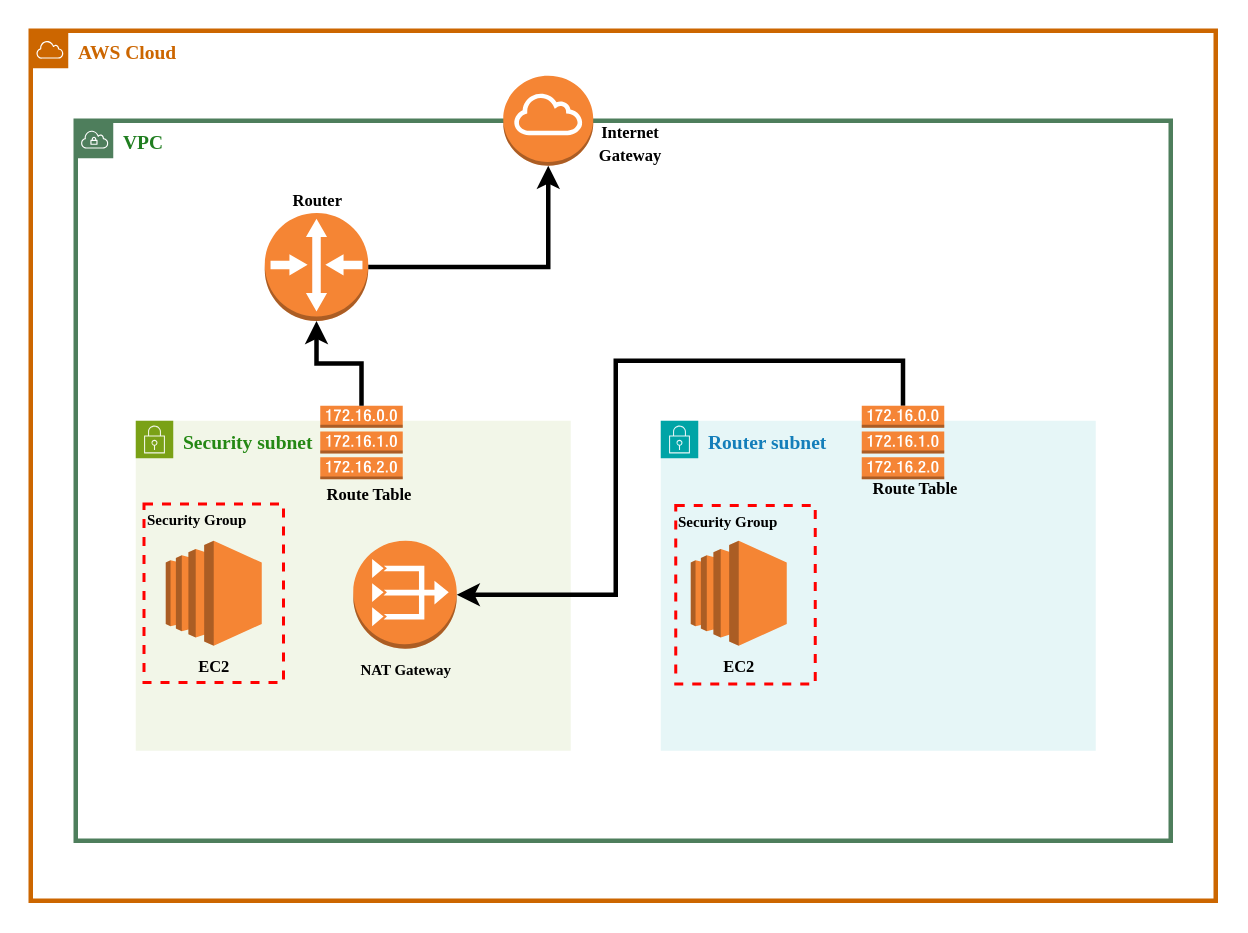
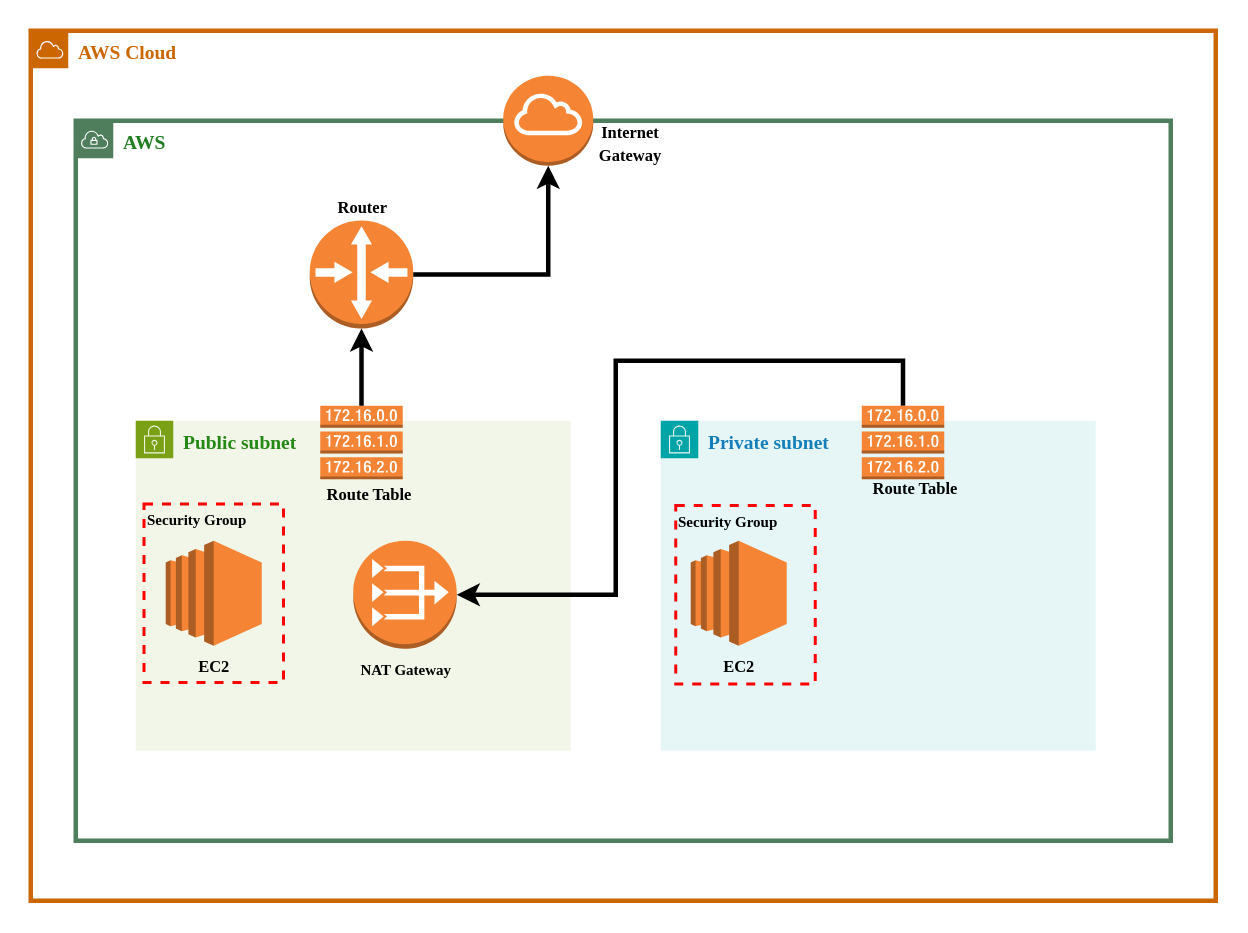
- <mxCell id="3" value="VPC" style="sketch=0;outlineConnect=0;gradientColor=none;html=1;whiteSpace=wrap;fontSize=13;fontStyle=1;shape=mxgraph.aws4.group;grIcon=mxgraph.aws4.group_vpc;strokeColor=#4e7e5c;fillColor=none;verticalAlign=top;align=left;spacingLeft=30;fontColor=#207e20;dashed=0;strokeWidth=3;fontFamily=Poppins;fontSource=https%3A%2F%2Ffonts.googleapis.com%2Fcss%3Ffamily%3DPoppins;" parent="1" vertex="1"><mxGeometry x="50" y="80" width="730" height="480" as="geometry" /></mxCell>
+ <mxCell id="3" value="AWS" style="sketch=0;outlineConnect=0;gradientColor=none;html=1;whiteSpace=wrap;fontSize=13;fontStyle=1;shape=mxgraph.aws4.group;grIcon=mxgraph.aws4.group_vpc;strokeColor=#4e7e5c;fillColor=none;verticalAlign=top;align=left;spacingLeft=30;fontColor=#207e20;dashed=0;strokeWidth=3;fontFamily=Poppins;fontSource=https%3A%2F%2Ffonts.googleapis.com%2Fcss%3Ffamily%3DPoppins;" parent="1" vertex="1"><mxGeometry x="50" y="80" width="730" height="480" as="geometry" /></mxCell>
- <mxCell id="15" value="&lt;b&gt;&lt;font style=&quot;font-size: 11px;&quot; face=&quot;Poppins&quot;&gt;Router&lt;/font&gt;&lt;/b&gt;" style="outlineConnect=0;dashed=0;verticalLabelPosition=top;verticalAlign=bottom;align=center;html=1;shape=mxgraph.aws3.router;fillColor=#F58534;gradientColor=none;labelPosition=center;" vertex="1" parent="1"><mxGeometry x="176" y="141.5" width="69" height="72" as="geometry" /></mxCell>
+ <mxCell id="15" value="&lt;b&gt;&lt;font style=&quot;font-size: 11px;&quot; face=&quot;Poppins&quot;&gt;Router&lt;/font&gt;&lt;/b&gt;" style="outlineConnect=0;dashed=0;verticalLabelPosition=top;verticalAlign=bottom;align=center;html=1;shape=mxgraph.aws3.router;fillColor=#F58534;gradientColor=none;labelPosition=center;" vertex="1" parent="1"><mxGeometry x="206" y="146.5" width="69" height="72" as="geometry" /></mxCell>
- <mxCell id="4" value="Security subnet" style="points=[[0,0],[0.25,0],[0.5,0],[0.75,0],[1,0],[1,0.25],[1,0.5],[1,0.75],[1,1],[0.75,1],[0.5,1],[0.25,1],[0,1],[0,0.75],[0,0.5],[0,0.25]];outlineConnect=0;gradientColor=none;html=1;whiteSpace=wrap;fontSize=13;fontStyle=1;container=1;pointerEvents=0;collapsible=0;recursiveResize=0;shape=mxgraph.aws4.group;grIcon=mxgraph.aws4.group_security_group;grStroke=0;strokeColor=#7AA116;fillColor=#F2F6E8;verticalAlign=top;align=left;spacingLeft=30;fontColor=#248814;dashed=0;fontFamily=Poppins;fontSource=https%3A%2F%2Ffonts.googleapis.com%2Fcss%3Ffamily%3DPoppins;" parent="1" vertex="1"><mxGeometry x="90" y="280" width="290" height="220" as="geometry" /></mxCell>
+ <mxCell id="4" value="Public subnet" style="points=[[0,0],[0.25,0],[0.5,0],[0.75,0],[1,0],[1,0.25],[1,0.5],[1,0.75],[1,1],[0.75,1],[0.5,1],[0.25,1],[0,1],[0,0.75],[0,0.5],[0,0.25]];outlineConnect=0;gradientColor=none;html=1;whiteSpace=wrap;fontSize=13;fontStyle=1;container=1;pointerEvents=0;collapsible=0;recursiveResize=0;shape=mxgraph.aws4.group;grIcon=mxgraph.aws4.group_security_group;grStroke=0;strokeColor=#7AA116;fillColor=#F2F6E8;verticalAlign=top;align=left;spacingLeft=30;fontColor=#248814;dashed=0;fontFamily=Poppins;fontSource=https%3A%2F%2Ffonts.googleapis.com%2Fcss%3Ffamily%3DPoppins;" parent="1" vertex="1"><mxGeometry x="90" y="280" width="290" height="220" as="geometry" /></mxCell>
- <mxCell id="9" value="Router subnet" style="points=[[0,0],[0.25,0],[0.5,0],[0.75,0],[1,0],[1,0.25],[1,0.5],[1,0.75],[1,1],[0.75,1],[0.5,1],[0.25,1],[0,1],[0,0.75],[0,0.5],[0,0.25]];outlineConnect=0;gradientColor=none;html=1;whiteSpace=wrap;fontSize=13;fontStyle=1;container=1;pointerEvents=0;collapsible=0;recursiveResize=0;shape=mxgraph.aws4.group;grIcon=mxgraph.aws4.group_security_group;grStroke=0;strokeColor=#00A4A6;fillColor=#E6F6F7;verticalAlign=top;align=left;spacingLeft=30;fontColor=#147EBA;dashed=0;fontFamily=Poppins;fontSource=https%3A%2F%2Ffonts.googleapis.com%2Fcss%3Ffamily%3DPoppins;" vertex="1" parent="1"><mxGeometry x="440" y="280" width="290" height="220" as="geometry" /></mxCell>
+ <mxCell id="9" value="Private subnet" style="points=[[0,0],[0.25,0],[0.5,0],[0.75,0],[1,0],[1,0.25],[1,0.5],[1,0.75],[1,1],[0.75,1],[0.5,1],[0.25,1],[0,1],[0,0.75],[0,0.5],[0,0.25]];outlineConnect=0;gradientColor=none;html=1;whiteSpace=wrap;fontSize=13;fontStyle=1;container=1;pointerEvents=0;collapsible=0;recursiveResize=0;shape=mxgraph.aws4.group;grIcon=mxgraph.aws4.group_security_group;grStroke=0;strokeColor=#00A4A6;fillColor=#E6F6F7;verticalAlign=top;align=left;spacingLeft=30;fontColor=#147EBA;dashed=0;fontFamily=Poppins;fontSource=https%3A%2F%2Ffonts.googleapis.com%2Fcss%3Ffamily%3DPoppins;" vertex="1" parent="1"><mxGeometry x="440" y="280" width="290" height="220" as="geometry" /></mxCell>
